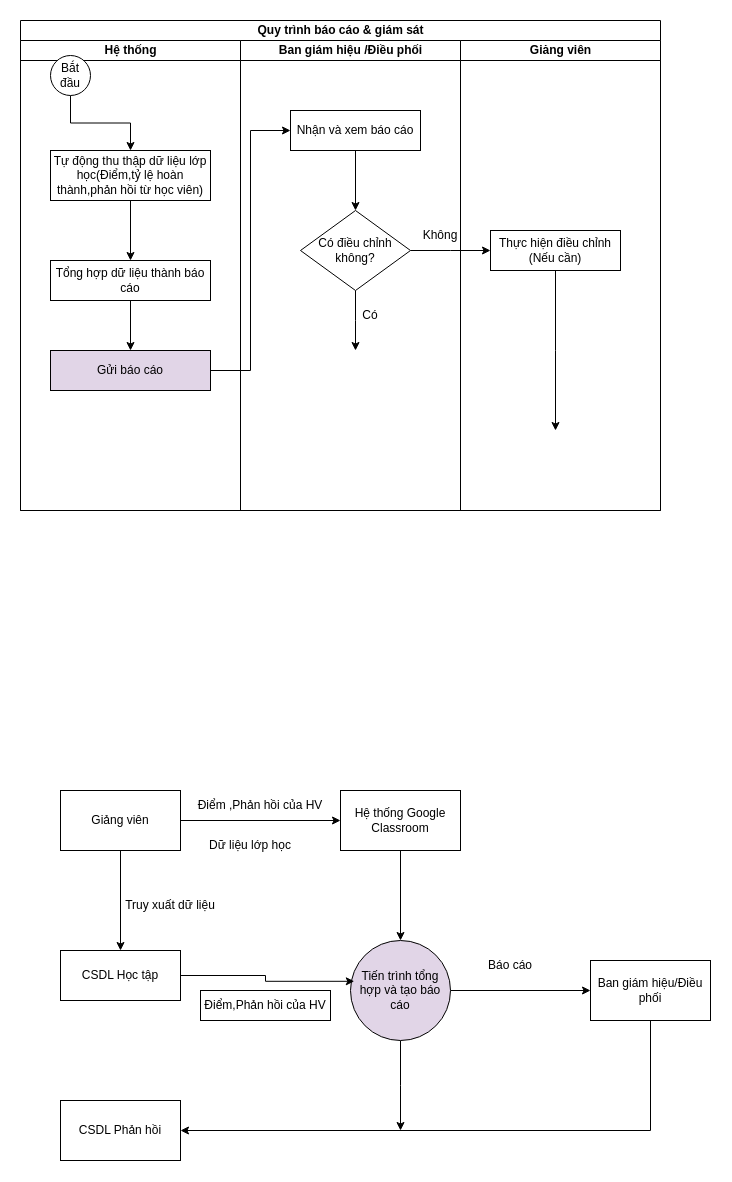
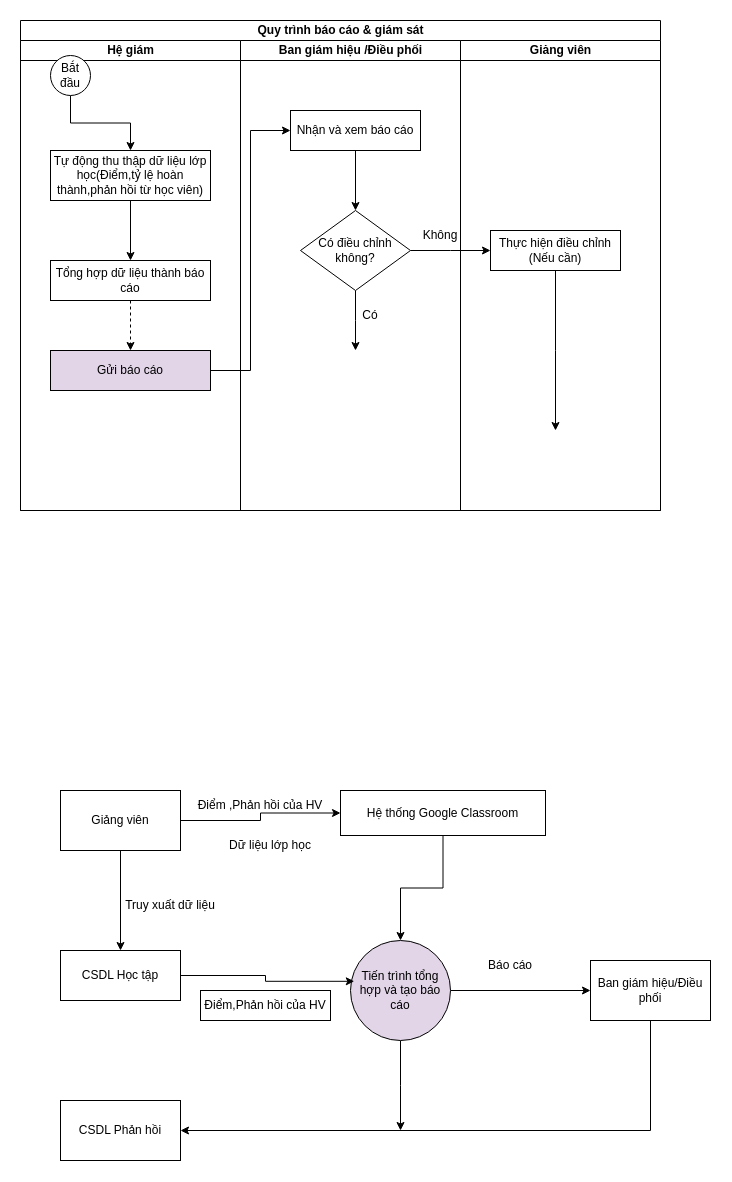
- <mxCell id="3" value="Hệ thống" style="swimlane;startSize=20;html=1;" parent="2" vertex="1"><mxGeometry y="20" width="220" height="470" as="geometry" /></mxCell>
+ <mxCell id="3" value="Hệ giám" style="swimlane;startSize=20;html=1;" parent="2" vertex="1"><mxGeometry y="20" width="220" height="470" as="geometry" /></mxCell>
- <mxCell id="8" style="edgeStyle=orthogonalEdgeStyle;rounded=0;orthogonalLoop=1;jettySize=auto;html=1;exitX=0.5;exitY=1;exitDx=0;exitDy=0;entryX=0.5;entryY=0;entryDx=0;entryDy=0;" parent="3" source="9" target="10" edge="1"><mxGeometry relative="1" as="geometry" /></mxCell>
+ <mxCell id="8" style="edgeStyle=orthogonalEdgeStyle;rounded=0;orthogonalLoop=1;jettySize=auto;html=1;exitX=0.5;exitY=1;exitDx=0;exitDy=0;entryX=0.5;entryY=0;entryDx=0;entryDy=0;dashed=1;" parent="3" source="9" target="10" edge="1"><mxGeometry relative="1" as="geometry" /></mxCell>
- <mxCell id="27" value="Hệ thống Google Classroom" style="rounded=0;whiteSpace=wrap;html=1;" vertex="1" parent="1"><mxGeometry x="340" y="790" width="120" height="60" as="geometry" /></mxCell>
+ <mxCell id="27" value="Hệ thống Google Classroom" style="rounded=0;whiteSpace=wrap;html=1;" vertex="1" parent="1"><mxGeometry x="340" y="790" width="205" height="45" as="geometry" /></mxCell>
- <mxCell id="32" value="Dữ liệu lớp học" style="text;html=1;align=center;verticalAlign=middle;whiteSpace=wrap;rounded=0;" vertex="1" parent="1"><mxGeometry x="200" y="830" width="100" height="30" as="geometry" /></mxCell>
+ <mxCell id="32" value="Dữ liệu lớp học" style="text;html=1;align=center;verticalAlign=middle;whiteSpace=wrap;rounded=0;" vertex="1" parent="1"><mxGeometry x="220" y="830" width="100" height="30" as="geometry" /></mxCell>
